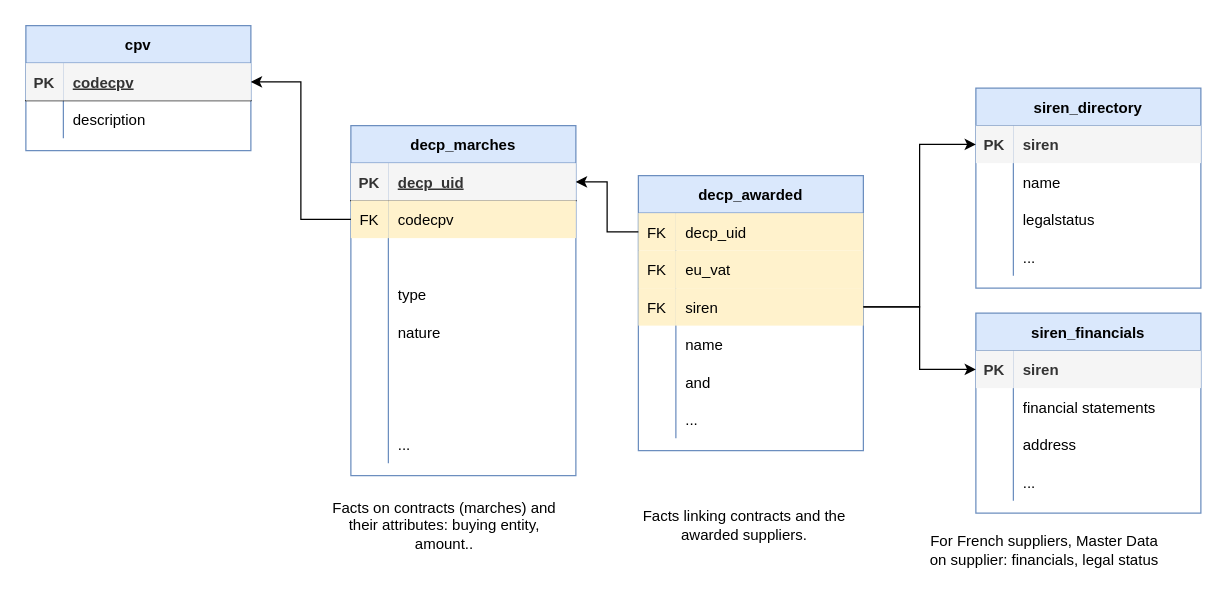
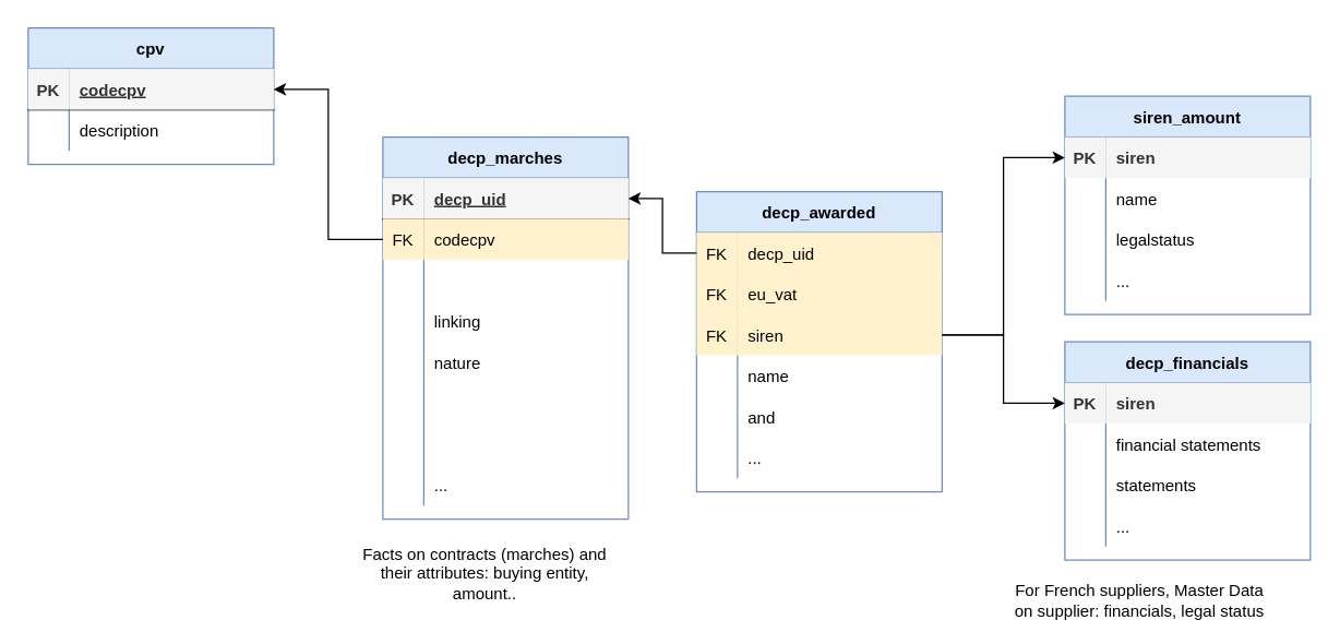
- <mxCell id="52" value="siren_directory" style="shape=table;startSize=30;container=1;collapsible=1;childLayout=tableLayout;fixedRows=1;rowLines=0;fontStyle=1;align=center;resizeLast=1;fillColor=#dae8fc;strokeColor=#6c8ebf;" vertex="1" parent="1"><mxGeometry x="780" y="70" width="180" height="160" as="geometry" /></mxCell>
+ <mxCell id="52" value="siren_amount" style="shape=table;startSize=30;container=1;collapsible=1;childLayout=tableLayout;fixedRows=1;rowLines=0;fontStyle=1;align=center;resizeLast=1;fillColor=#dae8fc;strokeColor=#6c8ebf;" vertex="1" parent="1"><mxGeometry x="780" y="70" width="180" height="160" as="geometry" /></mxCell>
- <mxCell id="13" value="type" style="shape=partialRectangle;connectable=0;fillColor=none;top=0;left=0;bottom=0;right=0;align=left;spacingLeft=6;overflow=hidden;" vertex="1" parent="11"><mxGeometry x="30" width="150" height="30" as="geometry" /></mxCell>
+ <mxCell id="13" value="linking" style="shape=partialRectangle;connectable=0;fillColor=none;top=0;left=0;bottom=0;right=0;align=left;spacingLeft=6;overflow=hidden;" vertex="1" parent="11"><mxGeometry x="30" width="150" height="30" as="geometry" /></mxCell>
- <mxCell id="66" value="siren_financials" style="shape=table;startSize=30;container=1;collapsible=1;childLayout=tableLayout;fixedRows=1;rowLines=0;fontStyle=1;align=center;resizeLast=1;fillColor=#dae8fc;strokeColor=#6c8ebf;" vertex="1" parent="1"><mxGeometry x="780" y="250" width="180" height="160" as="geometry" /></mxCell>
+ <mxCell id="66" value="decp_financials" style="shape=table;startSize=30;container=1;collapsible=1;childLayout=tableLayout;fixedRows=1;rowLines=0;fontStyle=1;align=center;resizeLast=1;fillColor=#dae8fc;strokeColor=#6c8ebf;" vertex="1" parent="1"><mxGeometry x="780" y="250" width="180" height="160" as="geometry" /></mxCell>
- <mxCell id="75" value="address" style="shape=partialRectangle;connectable=0;fillColor=none;top=0;left=0;bottom=0;right=0;align=left;spacingLeft=6;overflow=hidden;" vertex="1" parent="73"><mxGeometry x="30" width="150" height="30" as="geometry" /></mxCell>
+ <mxCell id="75" value="statements" style="shape=partialRectangle;connectable=0;fillColor=none;top=0;left=0;bottom=0;right=0;align=left;spacingLeft=6;overflow=hidden;" vertex="1" parent="73"><mxGeometry x="30" width="150" height="30" as="geometry" /></mxCell>
- <mxCell id="81" value="Facts linking contracts and the &lt;br&gt;&lt;div&gt;awarded suppliers.&lt;/div&gt;" style="text;html=1;strokeColor=none;fillColor=none;align=center;verticalAlign=middle;whiteSpace=wrap;rounded=0;" vertex="1" parent="1"><mxGeometry x="500" y="410" width="190" height="20" as="geometry" /></mxCell>
